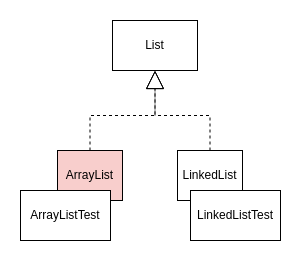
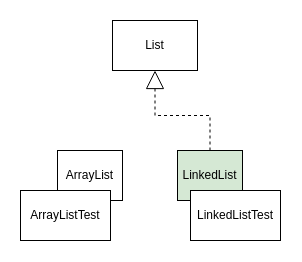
- <mxCell id="5" style="edgeStyle=orthogonalEdgeStyle;rounded=0;orthogonalLoop=1;jettySize=auto;html=1;exitX=0.5;exitY=0;exitDx=0;exitDy=0;entryX=0.5;entryY=1;entryDx=0;entryDy=0;endArrow=block;endFill=0;dashed=1;startSize=6;endSize=16;" edge="1" parent="1" source="6" target="2"><mxGeometry relative="1" as="geometry" /></mxCell>
- <mxCell id="6" value="ArrayList" style="rounded=0;whiteSpace=wrap;html=1;fillColor=#f8cecc;" vertex="1" parent="1"><mxGeometry x="57" y="150" width="65" height="50" as="geometry" /></mxCell>
+ <mxCell id="6" value="ArrayList" style="rounded=0;whiteSpace=wrap;html=1;" vertex="1" parent="1"><mxGeometry x="57" y="150" width="65" height="50" as="geometry" /></mxCell>
- <mxCell id="4" value="LinkedList" style="rounded=0;whiteSpace=wrap;html=1;" vertex="1" parent="1"><mxGeometry x="177" y="150" width="65" height="50" as="geometry" /></mxCell>
+ <mxCell id="4" value="LinkedList" style="rounded=0;whiteSpace=wrap;html=1;fillColor=#d5e8d4;" vertex="1" parent="1"><mxGeometry x="177" y="150" width="65" height="50" as="geometry" /></mxCell>
